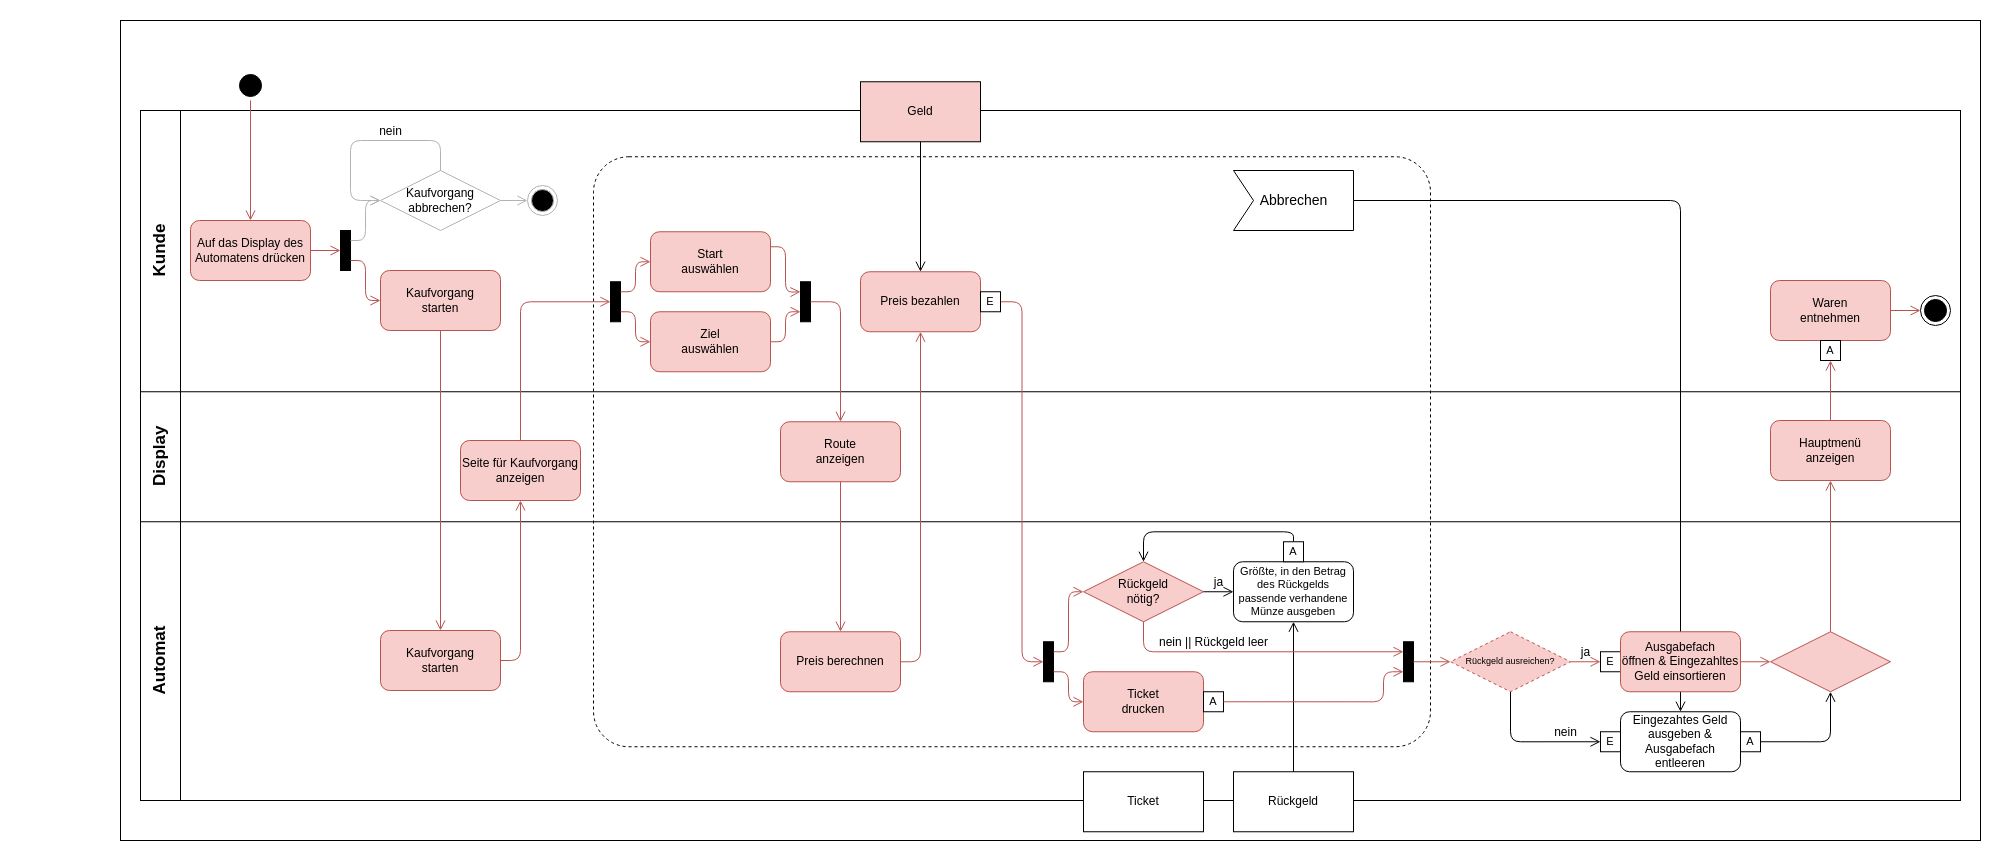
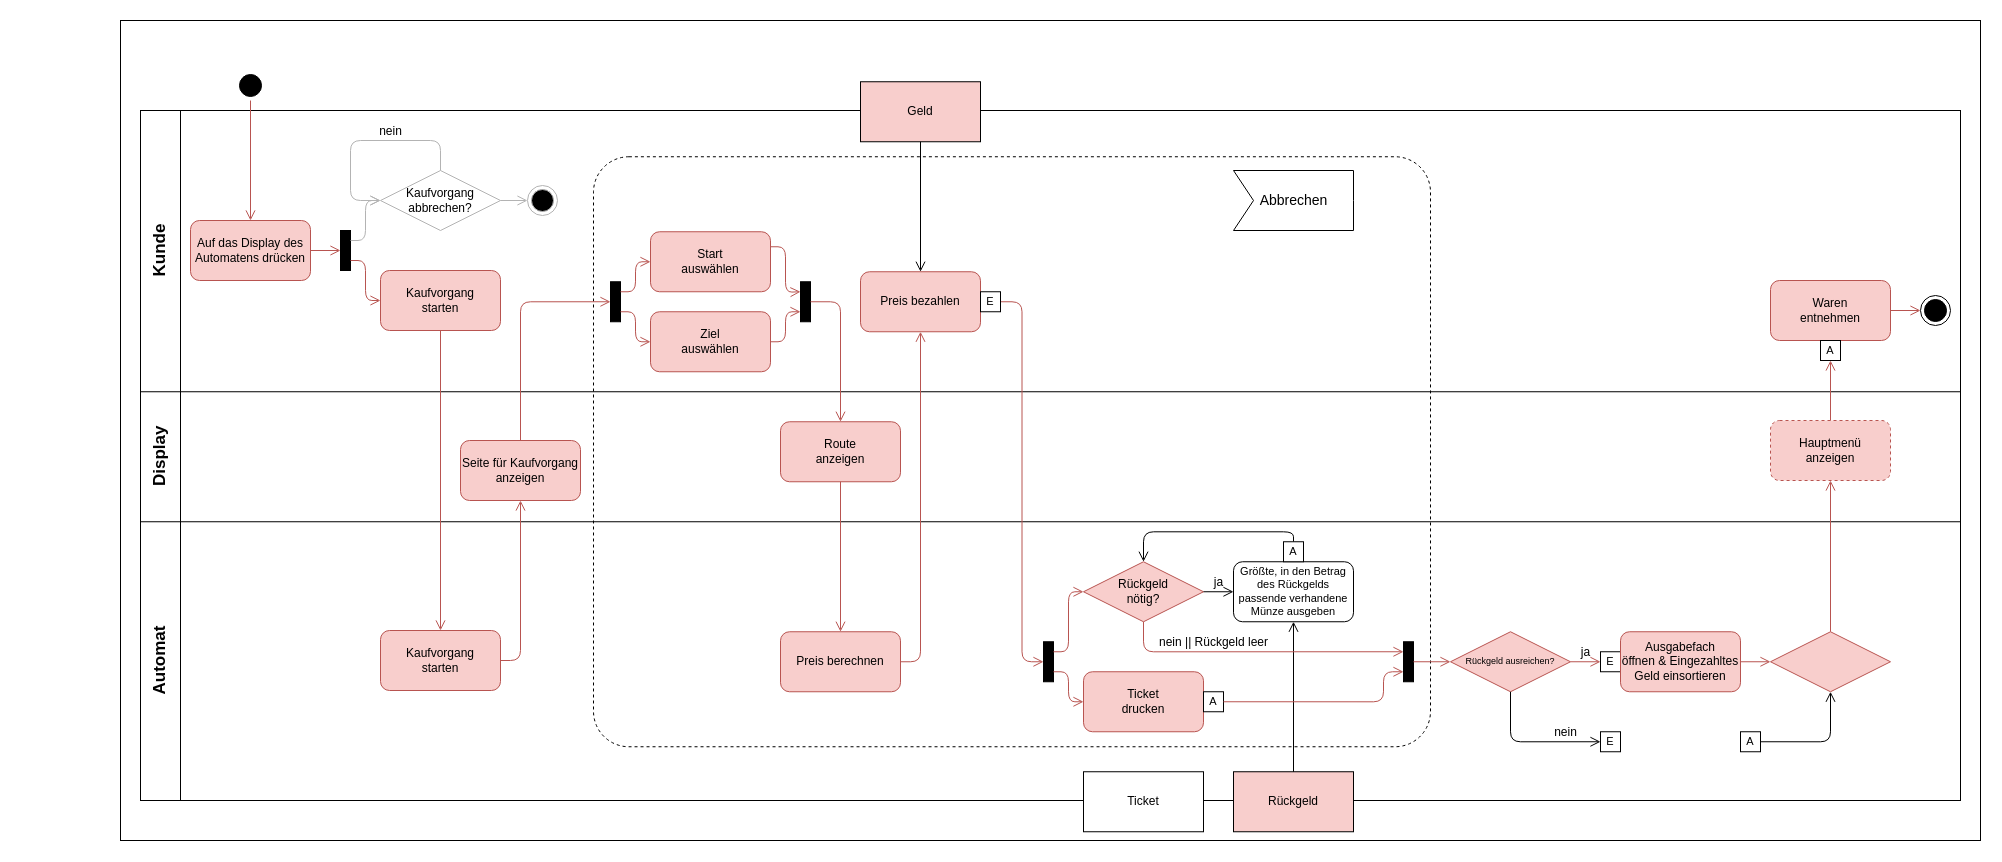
- <mxCell id="78" value="" style="edgeStyle=orthogonalEdgeStyle;html=1;verticalAlign=bottom;endArrow=open;endSize=8;fontSize=17;exitX=1;exitY=0.5;exitDx=0;exitDy=0;entryX=0.5;entryY=0;entryDx=0;entryDy=0;exitPerimeter=0;" parent="1" source="75" target="65" edge="1"><mxGeometry relative="1" as="geometry"><mxPoint x="1053" y="671.25" as="targetPoint" /><mxPoint x="1010" y="311.25" as="sourcePoint" /></mxGeometry></mxCell>
- <mxCell id="70" value="Hauptmenü&lt;br&gt;anzeigen" style="rounded=1;whiteSpace=wrap;html=1;fontSize=12;strokeColor=#b85450;fillColor=#f8cecc;" parent="1" vertex="1"><mxGeometry x="1770" y="420" width="120" height="60" as="geometry" /></mxCell>
+ <mxCell id="70" value="Hauptmenü&lt;br&gt;anzeigen" style="rounded=1;whiteSpace=wrap;html=1;fontSize=12;strokeColor=#b85450;fillColor=#f8cecc;dashed=1;" parent="1" vertex="1"><mxGeometry x="1770" y="420" width="120" height="60" as="geometry" /></mxCell>
- <mxCell id="61" value="Rückgeld ausreichen?" style="rhombus;whiteSpace=wrap;html=1;fontSize=9;strokeColor=#b85450;fillColor=#f8cecc;dashed=1;" parent="1" vertex="1"><mxGeometry x="1450" y="631.25" width="120" height="60" as="geometry" /></mxCell>
+ <mxCell id="61" value="Rückgeld ausreichen?" style="rhombus;whiteSpace=wrap;html=1;fontSize=9;strokeColor=#b85450;fillColor=#f8cecc;" parent="1" vertex="1"><mxGeometry x="1450" y="631.25" width="120" height="60" as="geometry" /></mxCell>
- <mxCell id="65" value="Eingezahtes Geld ausgeben &amp;amp; Ausgabefach entleeren" style="rounded=1;whiteSpace=wrap;html=1;fontSize=12;strokeColor=#000000;" parent="1" vertex="1"><mxGeometry x="1620" y="711.25" width="120" height="60" as="geometry" /></mxCell>
- <mxCell id="53" value="Rückgeld" style="rounded=0;whiteSpace=wrap;html=1;fontSize=12;strokeColor=#000000;" parent="1" vertex="1"><mxGeometry x="1233" y="771.25" width="120" height="60" as="geometry" /></mxCell>
+ <mxCell id="53" value="Rückgeld" style="rounded=0;whiteSpace=wrap;html=1;fontSize=12;strokeColor=#000000;fillColor=#f8cecc;" parent="1" vertex="1"><mxGeometry x="1233" y="771.25" width="120" height="60" as="geometry" /></mxCell>
